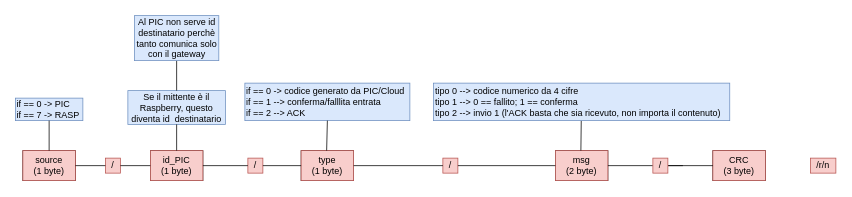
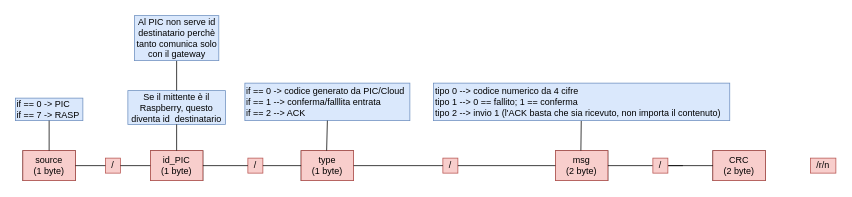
- <mxCell id="32" value="CRC&lt;br&gt;(3 byte)" style="text;html=1;strokeColor=#b85450;fillColor=#f8cecc;align=center;verticalAlign=middle;whiteSpace=wrap;rounded=0;" vertex="1" parent="1"><mxGeometry x="950" y="200" width="70" height="40" as="geometry" /></mxCell>
+ <mxCell id="32" value="CRC&lt;br&gt;(2 byte)" style="text;html=1;strokeColor=#b85450;fillColor=#f8cecc;align=center;verticalAlign=middle;whiteSpace=wrap;rounded=0;" vertex="1" parent="1"><mxGeometry x="950" y="200" width="70" height="40" as="geometry" /></mxCell>
